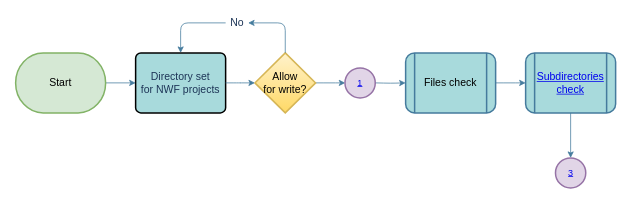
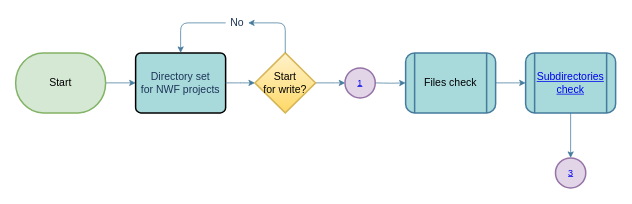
- <mxCell id="6" value="Allow &lt;br&gt;for write?" style="strokeWidth=2;html=1;shape=mxgraph.flowchart.decision;whiteSpace=wrap;rounded=1;fillColor=#fff2cc;fontSize=14;strokeColor=#d6b656;gradientColor=#ffd966;" parent="1" vertex="1"><mxGeometry x="339.02" y="70" width="80.98" height="80" as="geometry" /></mxCell>
+ <mxCell id="6" value="Start &lt;br&gt;for write?" style="strokeWidth=2;html=1;shape=mxgraph.flowchart.decision;whiteSpace=wrap;rounded=1;fillColor=#fff2cc;fontSize=14;strokeColor=#d6b656;gradientColor=#ffd966;" parent="1" vertex="1"><mxGeometry x="339.02" y="70" width="80.98" height="80" as="geometry" /></mxCell>
